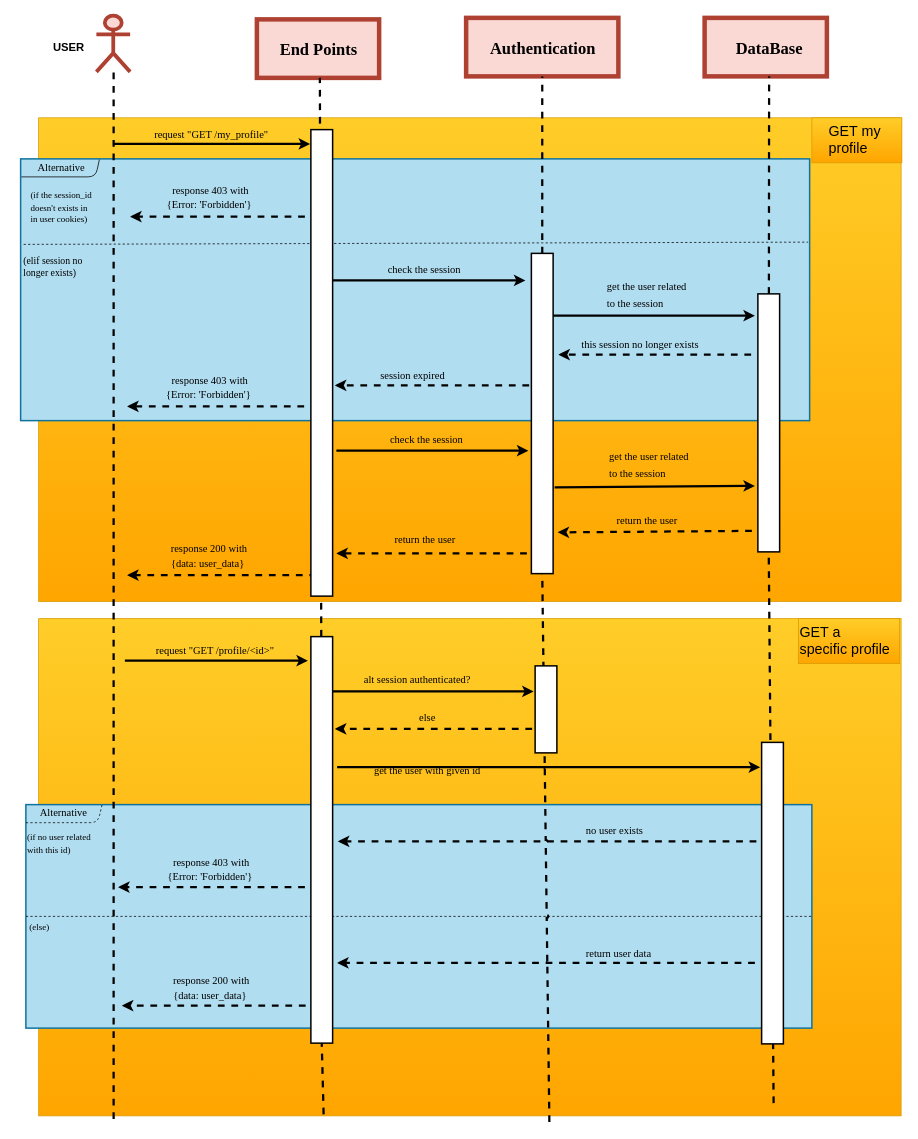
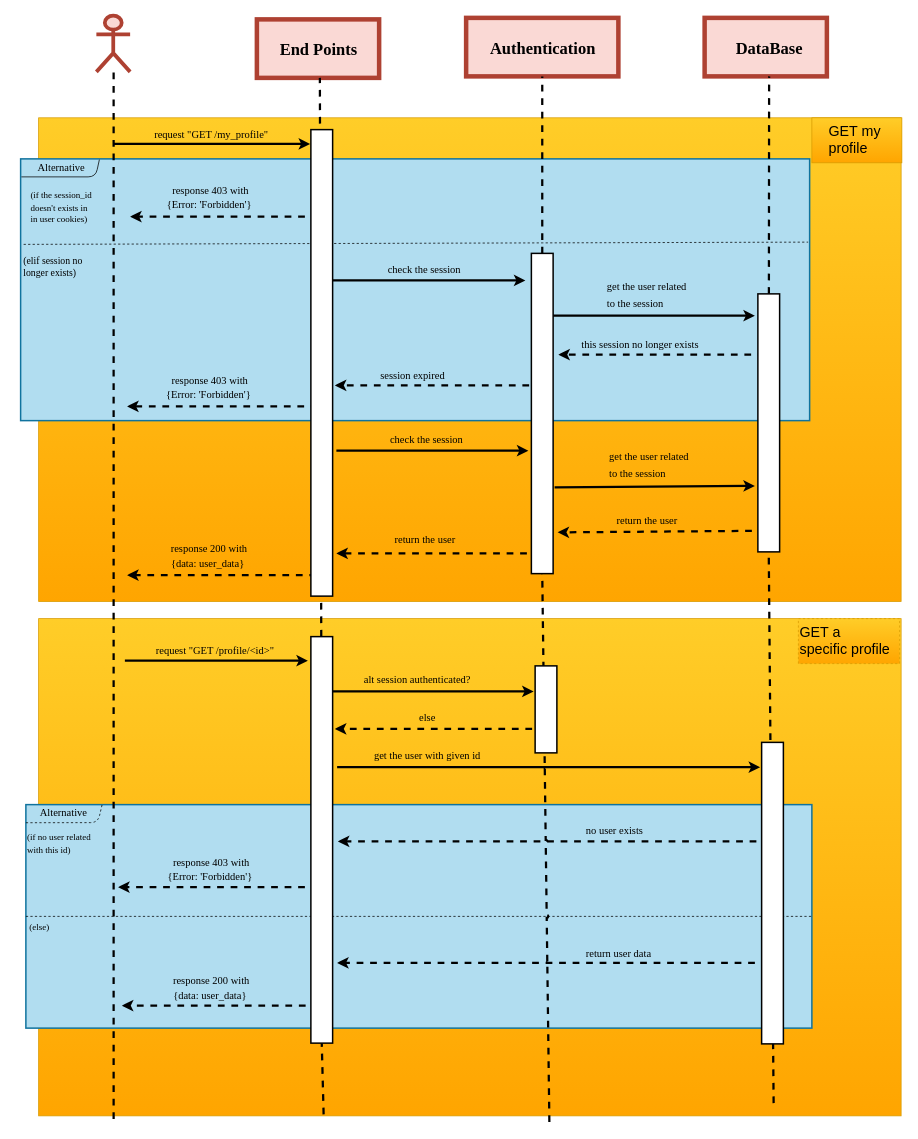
- <mxCell id="19" value="&lt;font style=&quot;font-size: 15px;&quot; color=&quot;#000000&quot;&gt;USER&lt;/font&gt;" style="text;html=1;align=center;verticalAlign=middle;resizable=0;points=[];autosize=1;strokeColor=none;fillColor=none;fontStyle=1" parent="1" vertex="1"><mxGeometry x="61.05" y="47" width="60" height="30" as="geometry" /></mxCell>
- <mxCell id="78" value="&lt;font style=&quot;font-size: 19px;&quot;&gt;GET a&lt;br&gt;&lt;/font&gt;&lt;div style=&quot;font-size: 19px;&quot;&gt;&lt;span style=&quot;background-color: initial;&quot;&gt;&lt;font style=&quot;font-size: 19px;&quot;&gt;specific profile&lt;/font&gt;&lt;/span&gt;&lt;/div&gt;" style="rounded=0;whiteSpace=wrap;html=1;fillColor=#ffcd28;gradientColor=#ffa500;strokeColor=#d79b00;align=left;" vertex="1" parent="1"><mxGeometry x="1064" y="824" width="135" height="60" as="geometry" /></mxCell>
+ <mxCell id="78" value="&lt;font style=&quot;font-size: 19px;&quot;&gt;GET a&lt;br&gt;&lt;/font&gt;&lt;div style=&quot;font-size: 19px;&quot;&gt;&lt;span style=&quot;background-color: initial;&quot;&gt;&lt;font style=&quot;font-size: 19px;&quot;&gt;specific profile&lt;/font&gt;&lt;/span&gt;&lt;/div&gt;" style="rounded=0;whiteSpace=wrap;html=1;fillColor=#ffcd28;gradientColor=#ffa500;strokeColor=#d79b00;align=left;dashed=1;" vertex="1" parent="1"><mxGeometry x="1064" y="824" width="135" height="60" as="geometry" /></mxCell>
- <mxCell id="52" value="&lt;span style=&quot;font-size: 14px;&quot;&gt;get the user with given id&lt;/span&gt;" style="text;html=1;align=center;verticalAlign=middle;resizable=0;points=[];autosize=1;strokeColor=none;fillColor=none;fontSize=22;fontColor=#000000;fontFamily=Verdana;" parent="1" vertex="1"><mxGeometry x="469" y="1006" width="199" height="38" as="geometry" /></mxCell>
+ <mxCell id="52" value="&lt;span style=&quot;font-size: 14px;&quot;&gt;get the user with given id&lt;/span&gt;" style="text;html=1;align=center;verticalAlign=middle;resizable=0;points=[];autosize=1;strokeColor=none;fillColor=none;fontSize=22;fontColor=#000000;fontFamily=Verdana;" parent="1" vertex="1"><mxGeometry x="469" y="986" width="199" height="38" as="geometry" /></mxCell>
